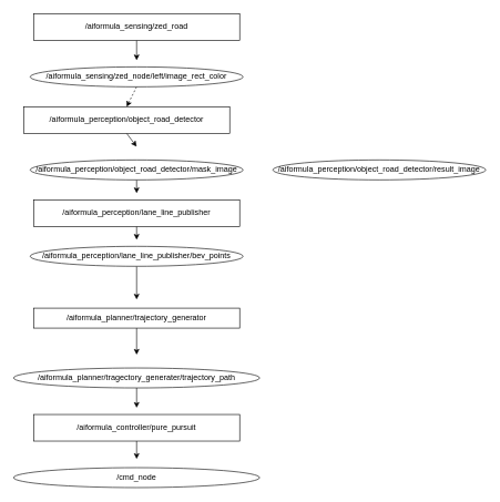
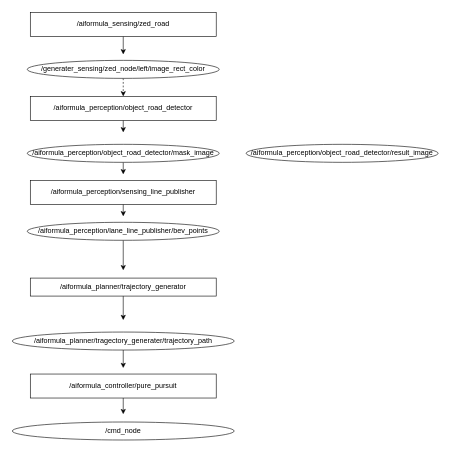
- <mxCell id="7" value="/aiformula_sensing/zed_node/left/image_rect_color" style="ellipse;whiteSpace=wrap;html=1;" parent="1" vertex="1"><mxGeometry x="45" y="100" width="320" height="30" as="geometry" /></mxCell>
+ <mxCell id="7" value="/generater_sensing/zed_node/left/image_rect_color" style="ellipse;whiteSpace=wrap;html=1;" parent="1" vertex="1"><mxGeometry x="45" y="100" width="320" height="30" as="geometry" /></mxCell>
- <mxCell id="5" value="/aiformula_perception/object_road_detector" style="whiteSpace=wrap;html=1;" parent="1" vertex="1"><mxGeometry x="35" y="160" width="310" height="40" as="geometry" /></mxCell>
+ <mxCell id="5" value="/aiformula_perception/object_road_detector" style="whiteSpace=wrap;html=1;" parent="1" vertex="1"><mxGeometry x="50" y="160" width="310" height="40" as="geometry" /></mxCell>
- <mxCell id="9" value="/aiformula_perception/lane_line_publisher" style="whiteSpace=wrap;html=1;" parent="1" vertex="1"><mxGeometry x="50" y="300" width="310" height="40" as="geometry" /></mxCell>
+ <mxCell id="9" value="/aiformula_perception/sensing_line_publisher" style="whiteSpace=wrap;html=1;" parent="1" vertex="1"><mxGeometry x="50" y="300" width="310" height="40" as="geometry" /></mxCell>
